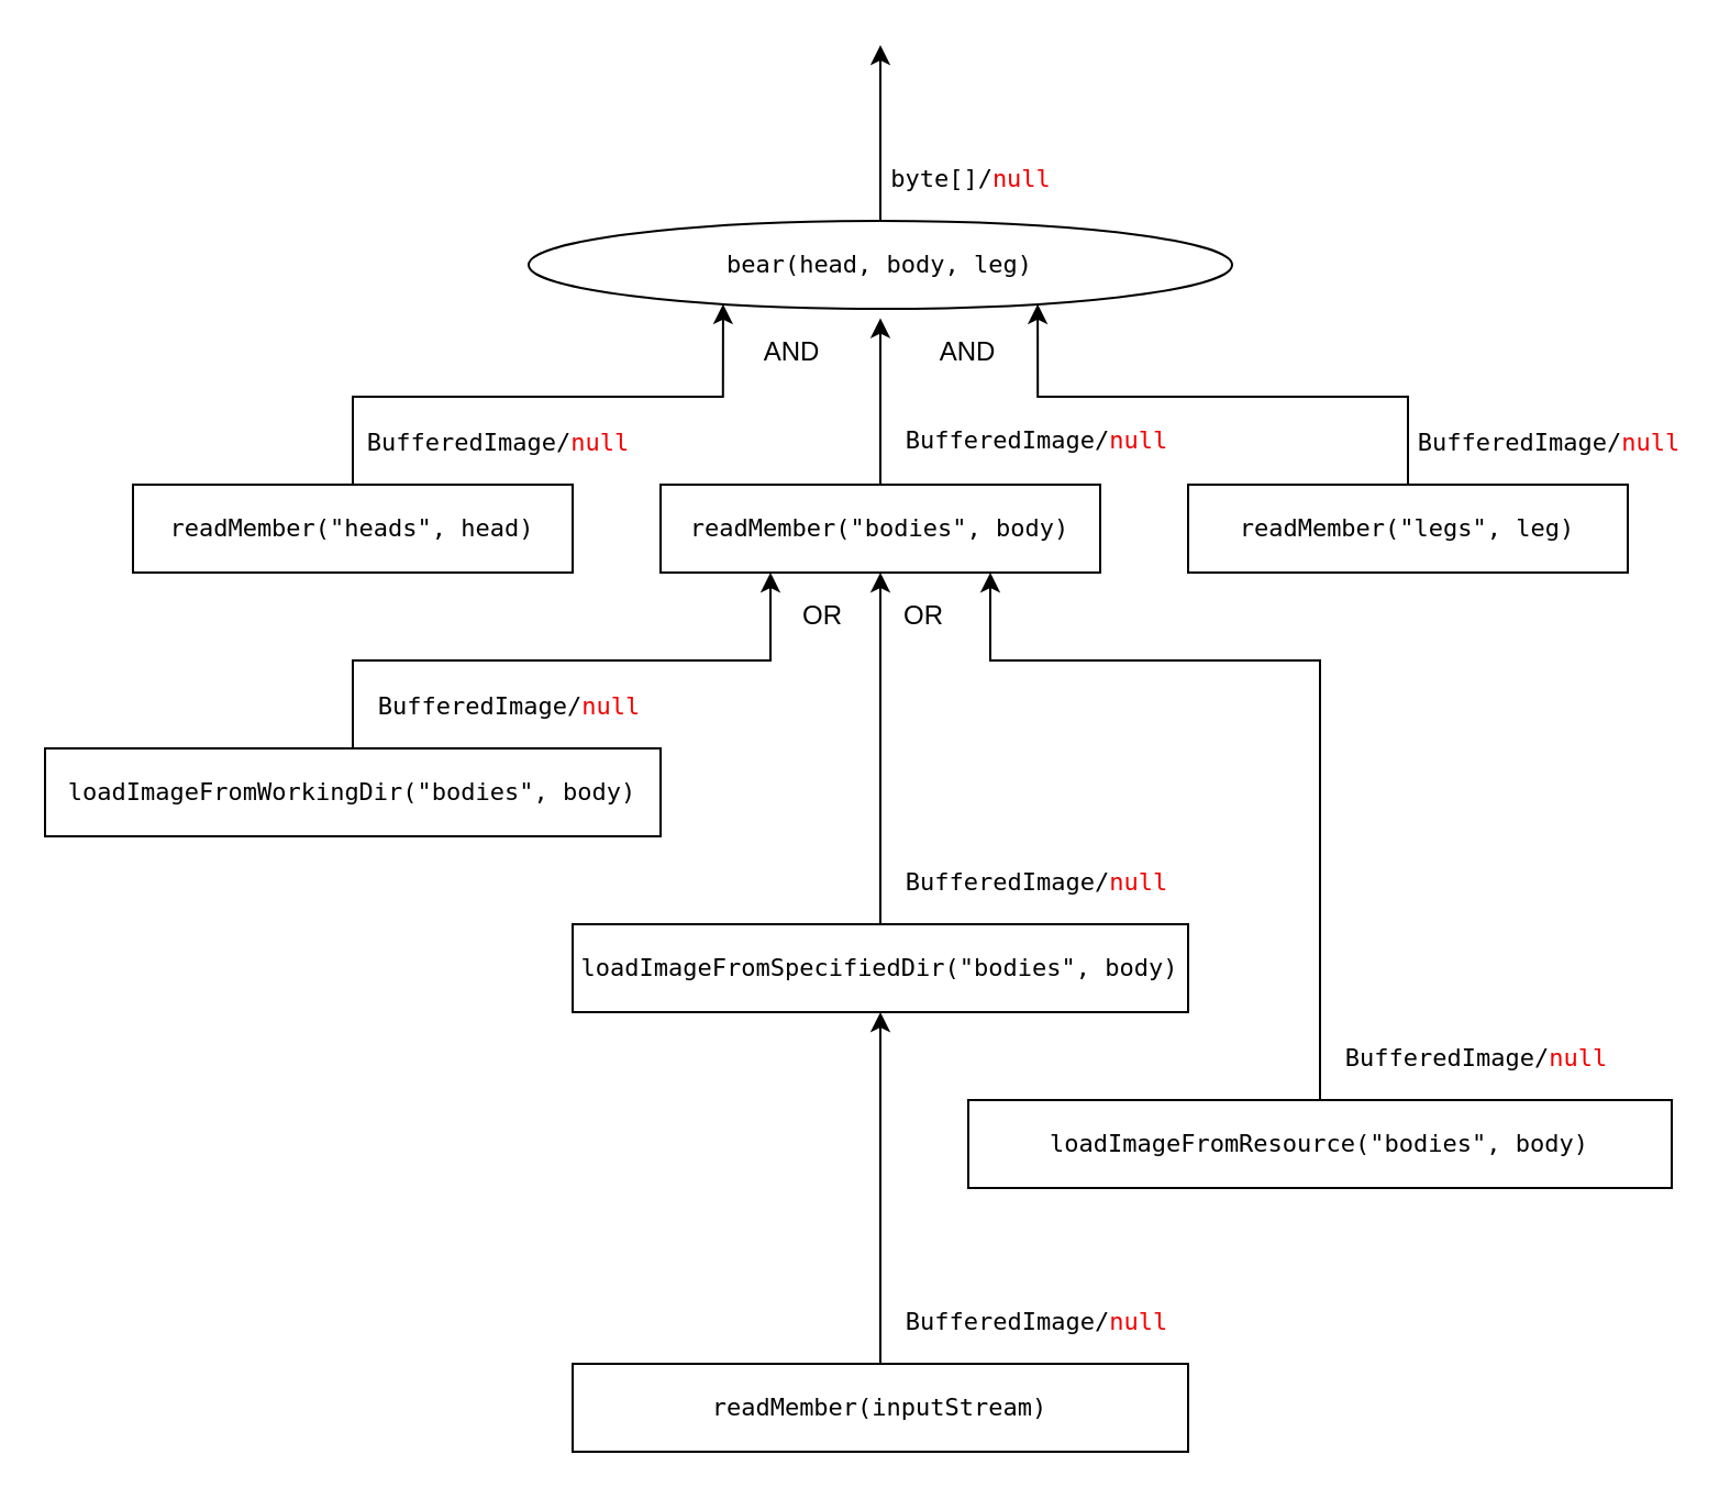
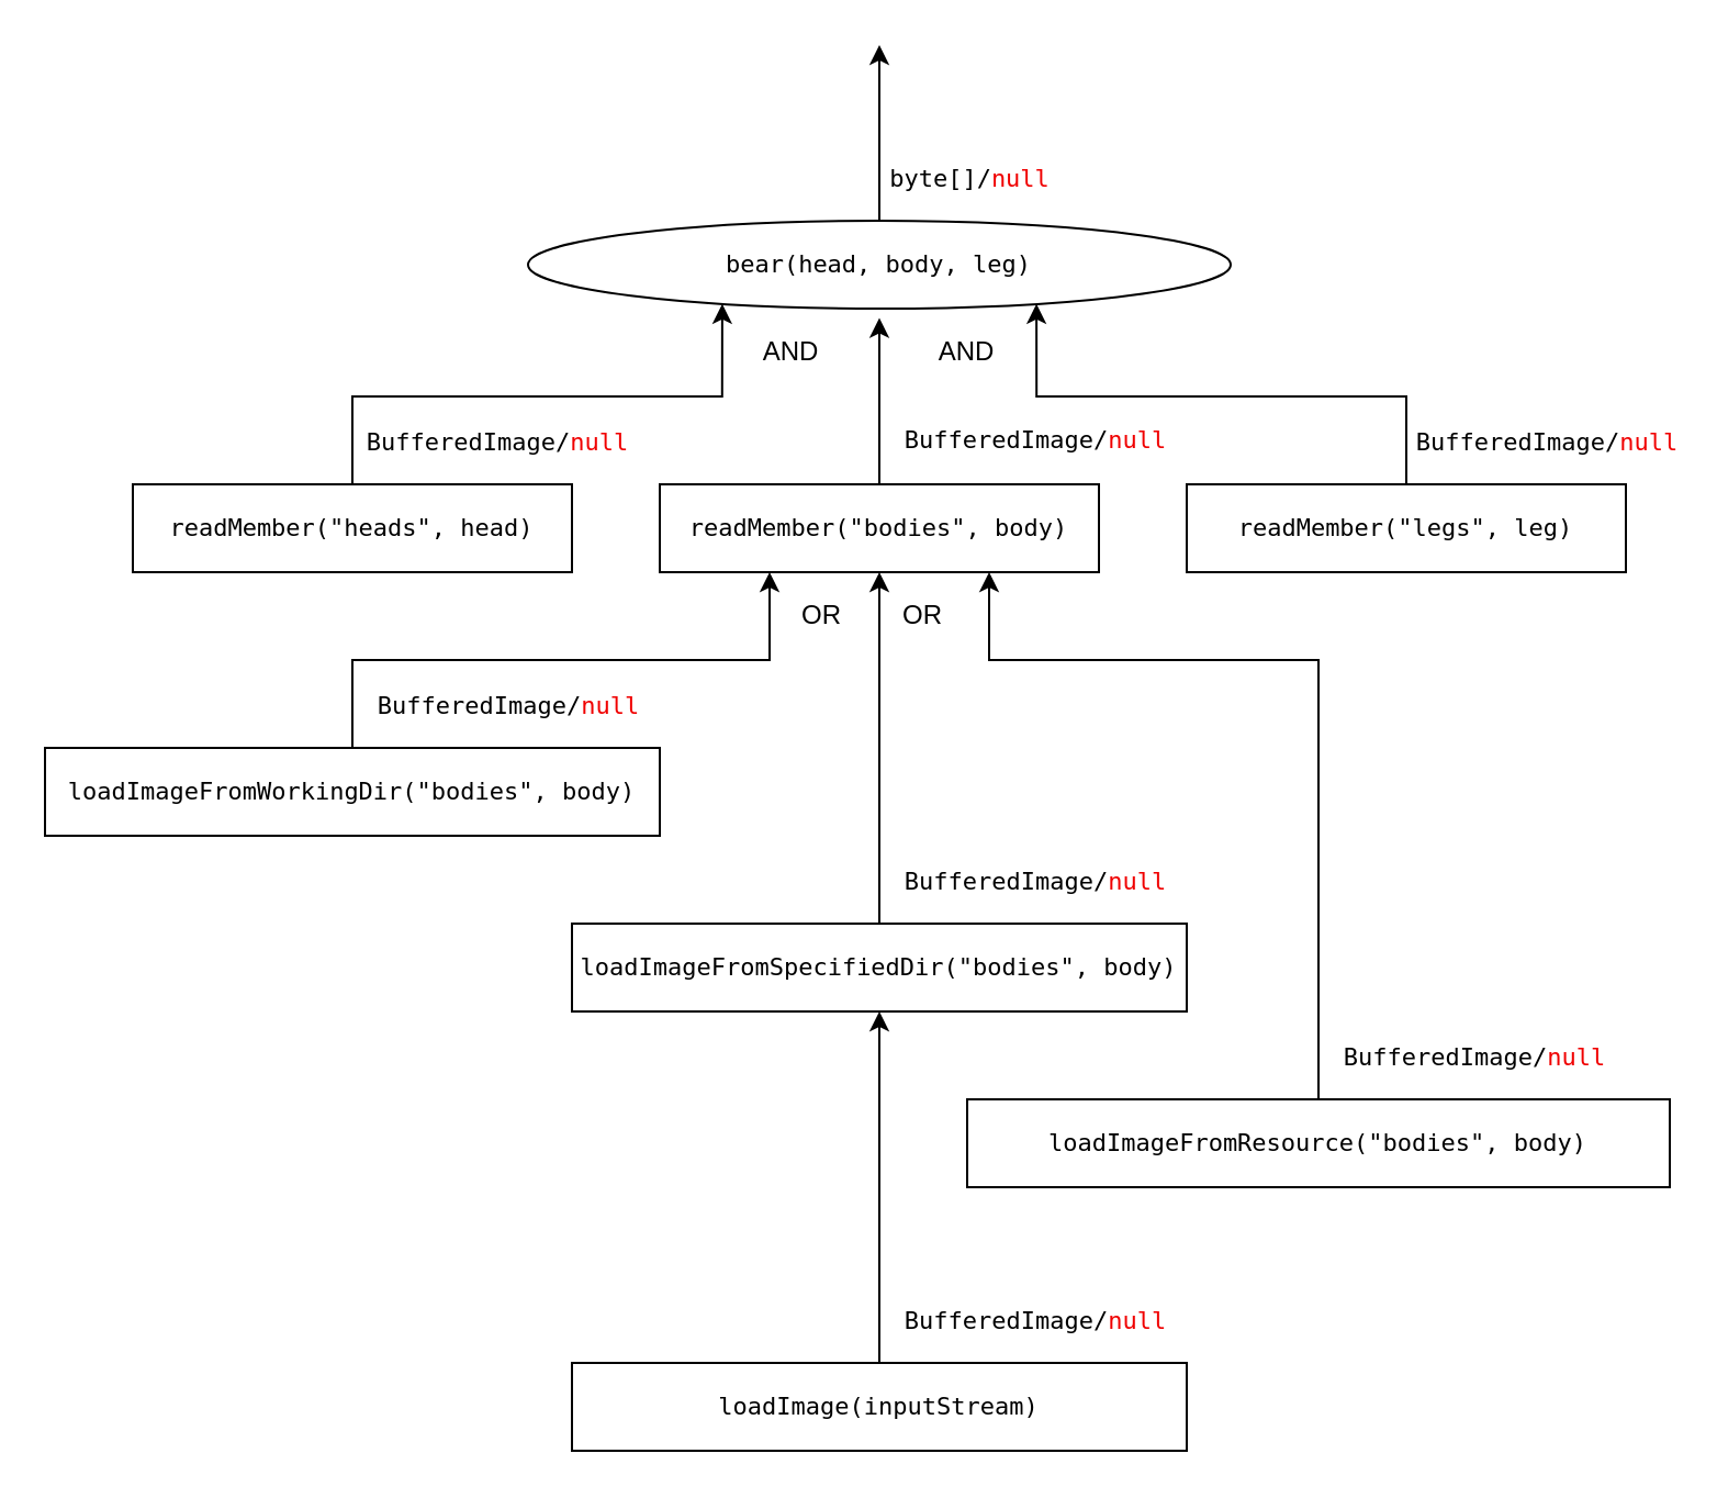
- <mxCell id="25" value="&lt;pre&gt;&lt;font style=&quot;font-size: 11px;&quot;&gt;readMember(inputStream)&lt;/font&gt;&lt;/pre&gt;" style="rounded=0;whiteSpace=wrap;html=1;" parent="1" vertex="1"><mxGeometry x="260" y="620" width="280" height="40" as="geometry" /></mxCell>
+ <mxCell id="25" value="&lt;pre&gt;&lt;font style=&quot;font-size: 11px;&quot;&gt;loadImage(inputStream)&lt;/font&gt;&lt;/pre&gt;" style="rounded=0;whiteSpace=wrap;html=1;" parent="1" vertex="1"><mxGeometry x="260" y="620" width="280" height="40" as="geometry" /></mxCell>
